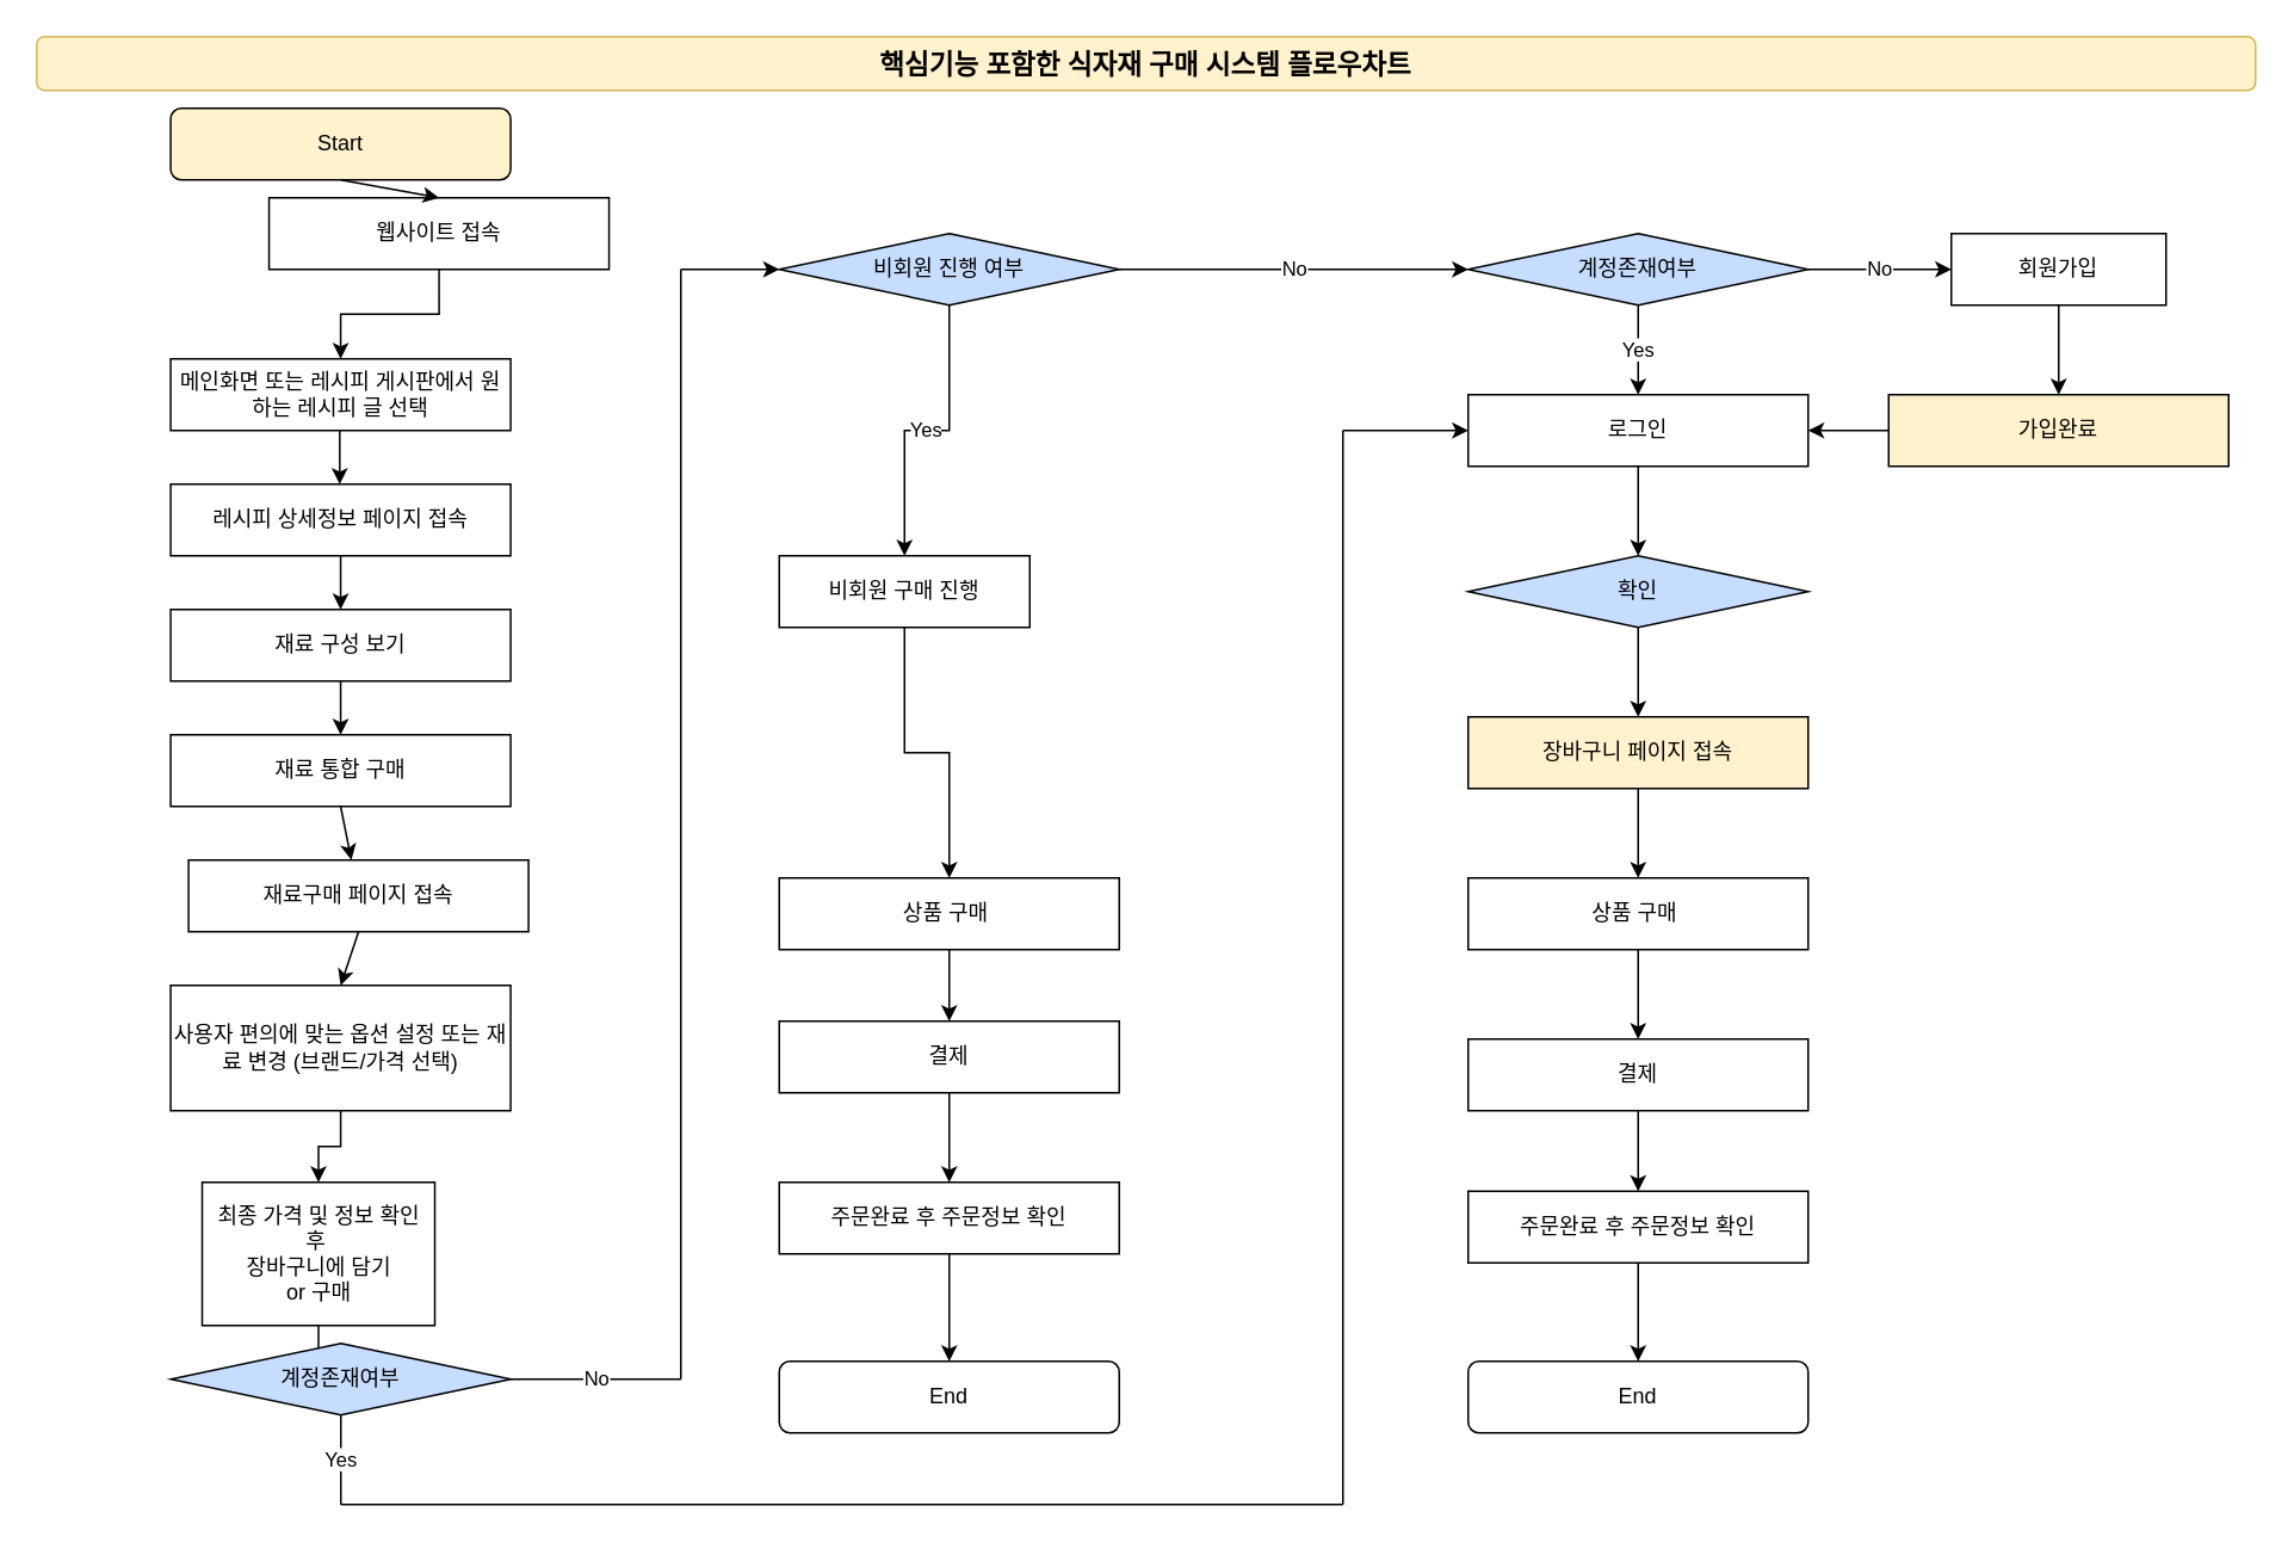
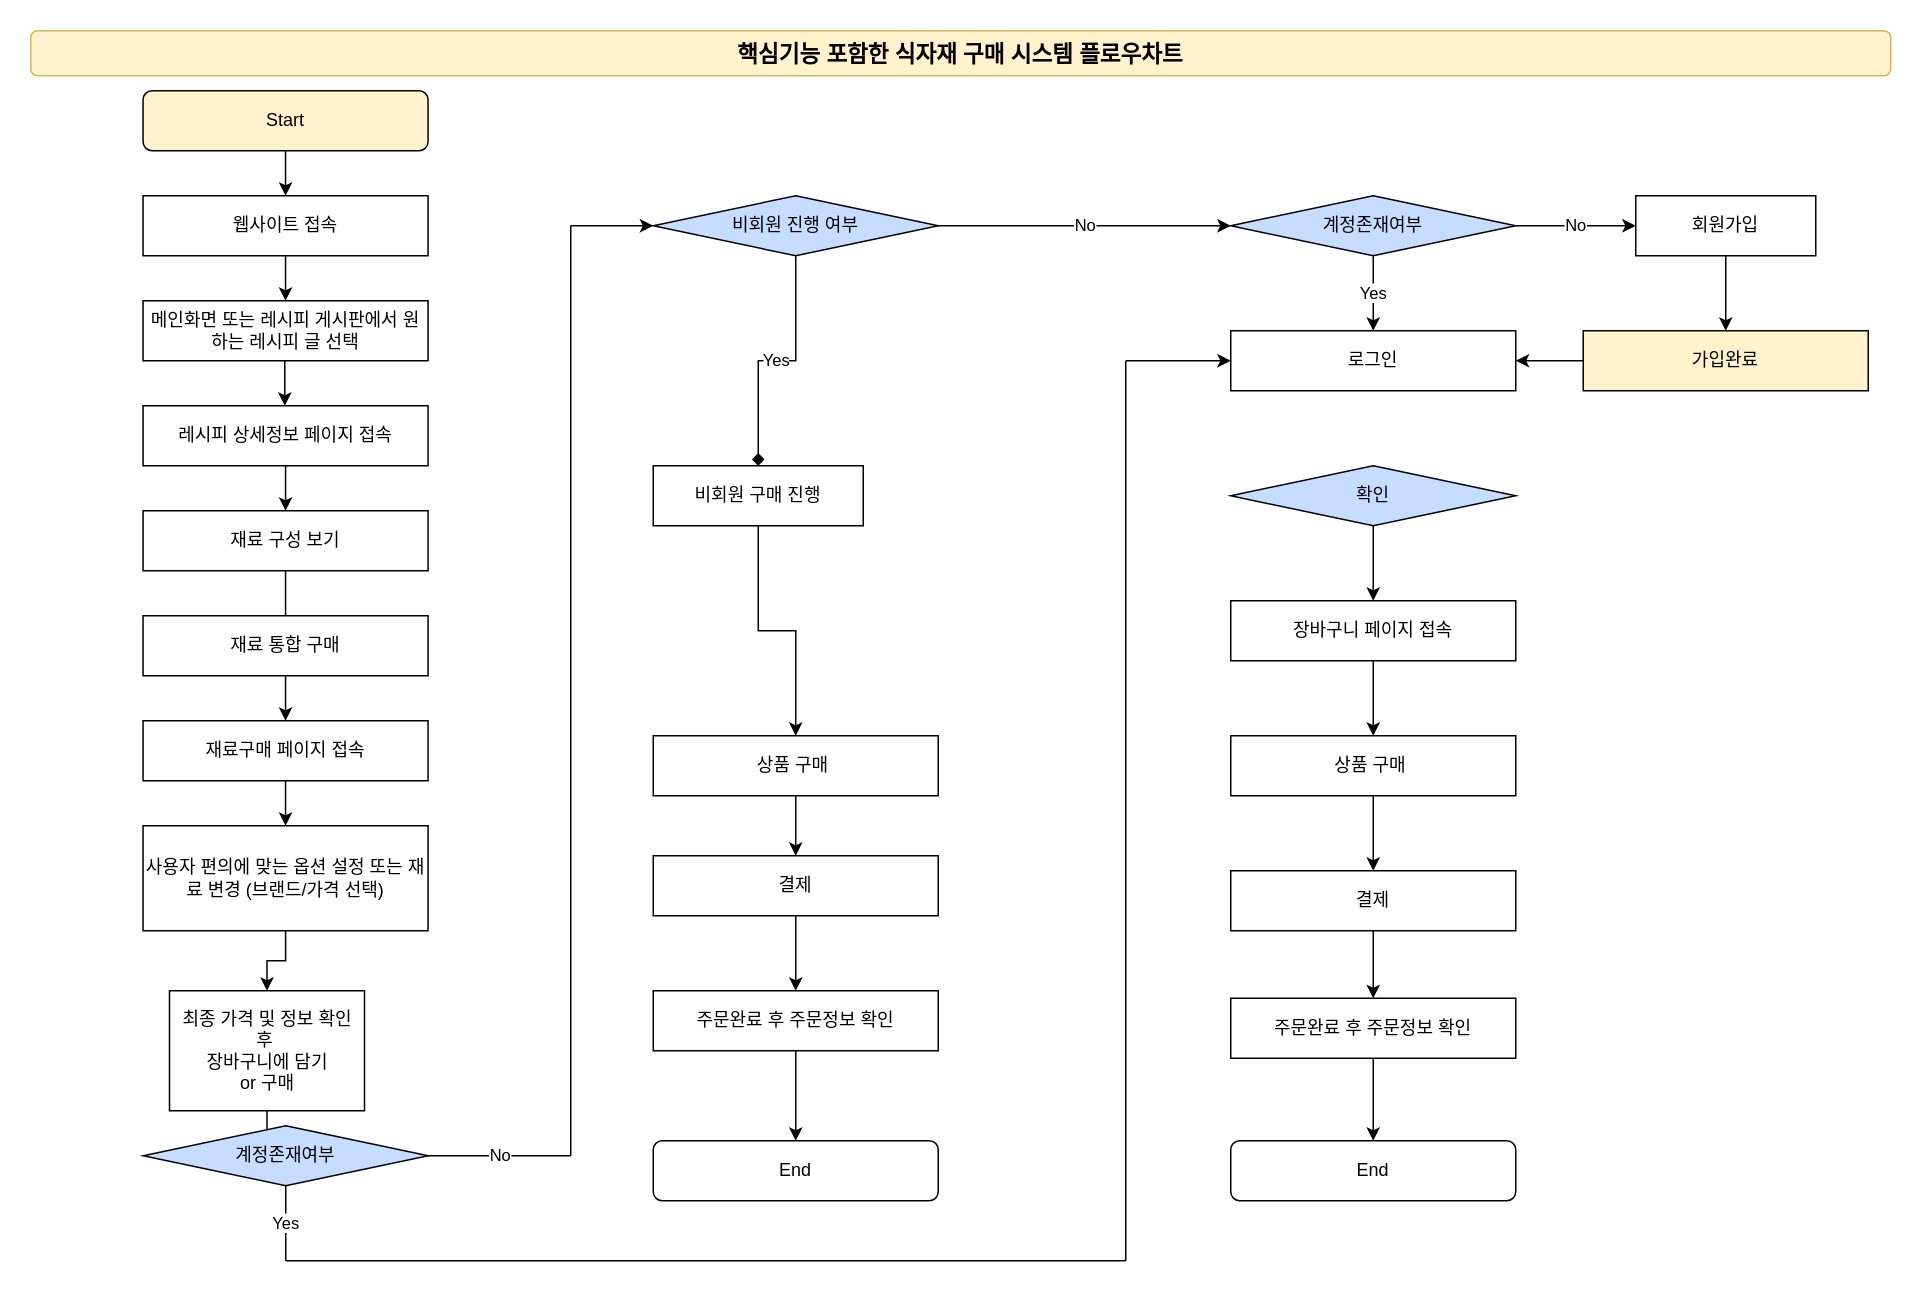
- <mxCell id="3" value="웹사이트 접속" style="rounded=0;whiteSpace=wrap;html=1;" vertex="1" parent="1"><mxGeometry x="149.87" y="110" width="190" height="40" as="geometry" /></mxCell>
+ <mxCell id="3" value="웹사이트 접속" style="rounded=0;whiteSpace=wrap;html=1;" vertex="1" parent="1"><mxGeometry x="94.87" y="130" width="190" height="40" as="geometry" /></mxCell>
- <mxCell id="18" value="" style="edgeStyle=orthogonalEdgeStyle;rounded=0;orthogonalLoop=1;jettySize=auto;html=1;" edge="1" parent="1" source="19" target="17"><mxGeometry relative="1" as="geometry" /></mxCell>
- <mxCell id="33" value="Yes" style="edgeStyle=orthogonalEdgeStyle;rounded=0;orthogonalLoop=1;jettySize=auto;html=1;entryX=0.5;entryY=0;entryDx=0;entryDy=0;" edge="1" parent="1" source="34" target="21"><mxGeometry relative="1" as="geometry"><mxPoint x="530" y="230" as="targetPoint" /></mxGeometry></mxCell>
+ <mxCell id="33" value="Yes" style="edgeStyle=orthogonalEdgeStyle;rounded=0;orthogonalLoop=1;jettySize=auto;html=1;entryX=0.5;entryY=0;entryDx=0;entryDy=0;endArrow=diamond;" edge="1" parent="1" source="34" target="21"><mxGeometry relative="1" as="geometry"><mxPoint x="530" y="230" as="targetPoint" /></mxGeometry></mxCell>
- <mxCell id="32" value="" style="endArrow=classic;html=1;rounded=0;exitX=0.5;exitY=1;exitDx=0;exitDy=0;entryX=0.5;entryY=0;entryDx=0;entryDy=0;" edge="1" parent="1" source="7" target="8"><mxGeometry width="50" height="50" relative="1" as="geometry"><mxPoint x="570" y="380" as="sourcePoint" /><mxPoint x="620" y="330" as="targetPoint" /></mxGeometry></mxCell>
+ <mxCell id="32" value="" style="endArrow=none;html=1;rounded=0;exitX=0.5;exitY=1;exitDx=0;exitDy=0;entryX=0.5;entryY=0;entryDx=0;entryDy=0;" edge="1" parent="1" source="7" target="8"><mxGeometry width="50" height="50" relative="1" as="geometry"><mxPoint x="570" y="380" as="sourcePoint" /><mxPoint x="620" y="330" as="targetPoint" /></mxGeometry></mxCell>
- <mxCell id="15" value="장바구니 페이지 접속" style="rounded=0;whiteSpace=wrap;html=1;fillColor=#fff2cc;" vertex="1" parent="1"><mxGeometry x="820" y="400" width="190" height="40" as="geometry" /></mxCell>
+ <mxCell id="15" value="장바구니 페이지 접속" style="rounded=0;whiteSpace=wrap;html=1;" vertex="1" parent="1"><mxGeometry x="820" y="400" width="190" height="40" as="geometry" /></mxCell>
- <mxCell id="9" value="재료구매 페이지 접속" style="rounded=0;whiteSpace=wrap;html=1;" vertex="1" parent="1"><mxGeometry x="104.88" y="480" width="190" height="40" as="geometry" /></mxCell>
+ <mxCell id="9" value="재료구매 페이지 접속" style="rounded=0;whiteSpace=wrap;html=1;" vertex="1" parent="1"><mxGeometry x="94.88" y="480" width="190" height="40" as="geometry" /></mxCell>
